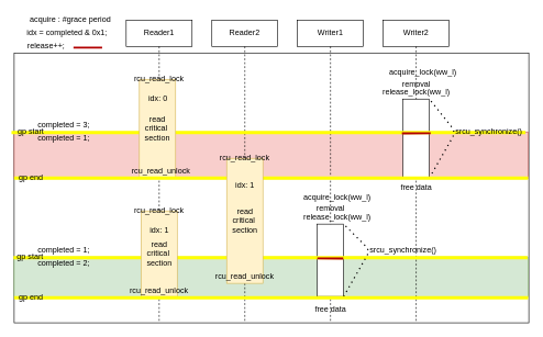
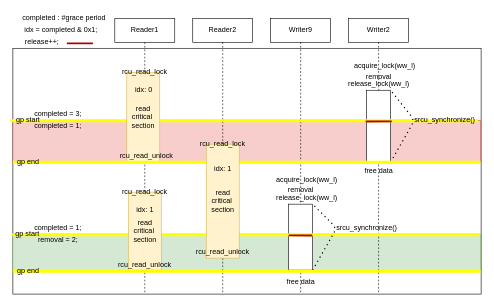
- <mxCell id="28" value="acquire : #grace period" style="text;html=1;align=center;verticalAlign=middle;resizable=0;points=[];autosize=1;" parent="1" vertex="1"><mxGeometry x="31" y="20" width="150" height="20" as="geometry" /></mxCell>
+ <mxCell id="28" value="completed : #grace period" style="text;html=1;align=center;verticalAlign=middle;resizable=0;points=[];autosize=1;" parent="1" vertex="1"><mxGeometry x="31" y="20" width="150" height="20" as="geometry" /></mxCell>
- <mxCell id="7" value="Writer1" style="shape=umlLifeline;perimeter=lifelinePerimeter;whiteSpace=wrap;html=1;container=1;collapsible=0;recursiveResize=0;outlineConnect=0;" parent="1" vertex="1"><mxGeometry x="451" y="30" width="100" height="460" as="geometry" /></mxCell>
+ <mxCell id="7" value="Writer9" style="shape=umlLifeline;perimeter=lifelinePerimeter;whiteSpace=wrap;html=1;container=1;collapsible=0;recursiveResize=0;outlineConnect=0;" parent="1" vertex="1"><mxGeometry x="451" y="30" width="100" height="460" as="geometry" /></mxCell>
- <mxCell id="24" value="completed = 2;" style="text;html=1;align=center;verticalAlign=middle;resizable=0;points=[];autosize=1;" parent="1" vertex="1"><mxGeometry x="51" y="390" width="90" height="20" as="geometry" /></mxCell>
+ <mxCell id="24" value="removal = 2;" style="text;html=1;align=center;verticalAlign=middle;resizable=0;points=[];autosize=1;" parent="1" vertex="1"><mxGeometry x="51" y="390" width="90" height="20" as="geometry" /></mxCell>
